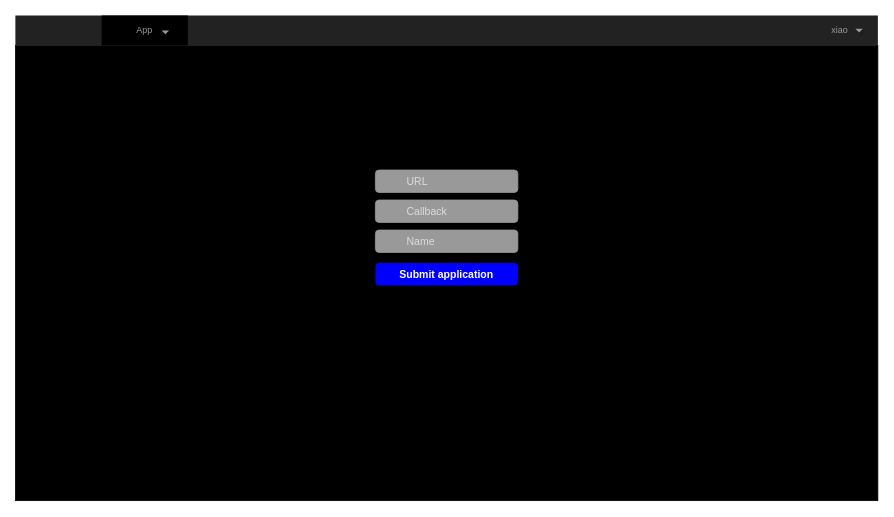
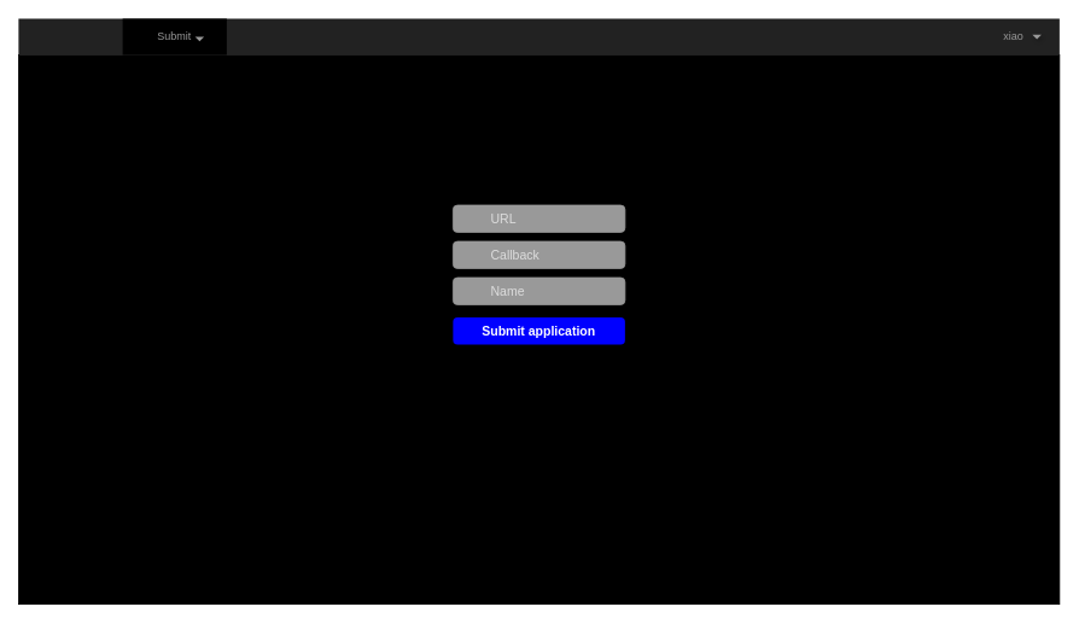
- <mxCell id="4" value="App" style="html=1;shadow=0;dashed=0;fillColor=#000000;strokeColor=none;shape=mxgraph.bootstrap.rect;fontColor=#999999;whiteSpace=wrap;" parent="3" vertex="1"><mxGeometry x="115" width="115" height="40" as="geometry" /></mxCell>
+ <mxCell id="4" value="Submit" style="html=1;shadow=0;dashed=0;fillColor=#000000;strokeColor=none;shape=mxgraph.bootstrap.rect;fontColor=#999999;whiteSpace=wrap;" parent="3" vertex="1"><mxGeometry x="115" width="115" height="40" as="geometry" /></mxCell>
